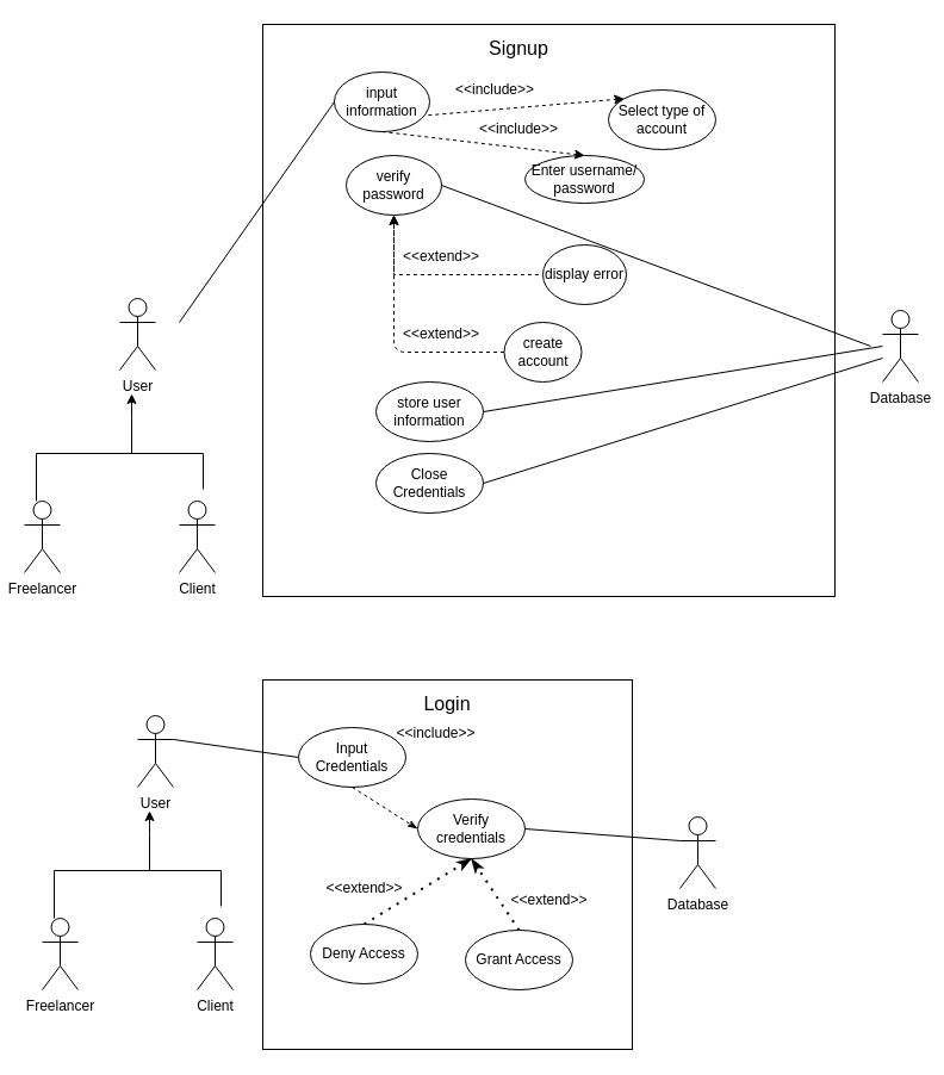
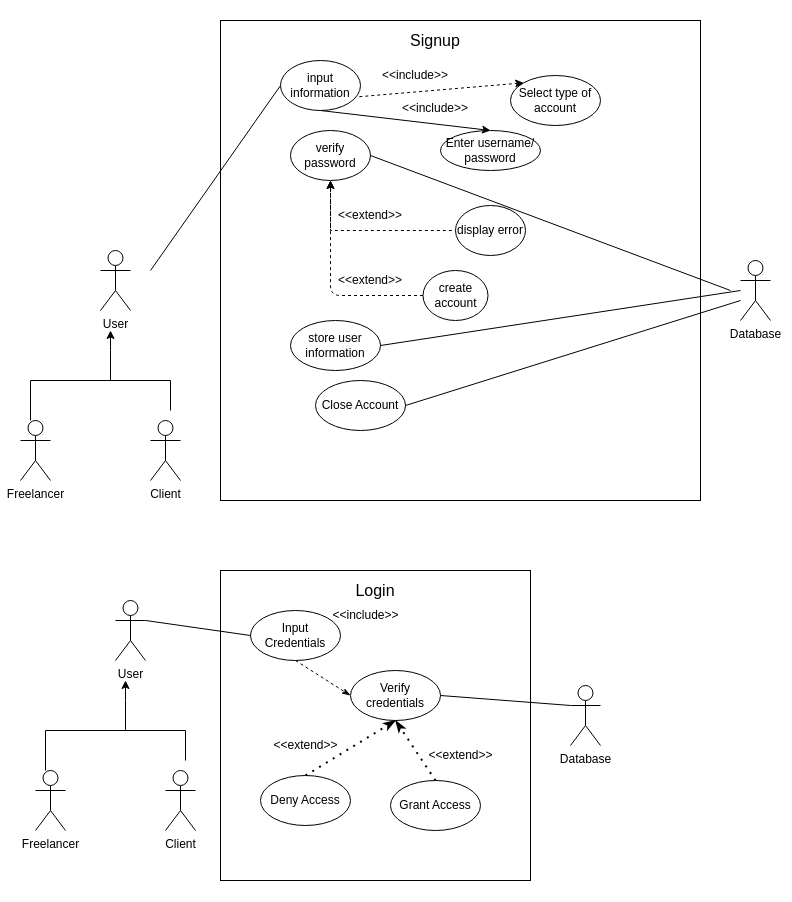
- <mxCell id="10" value="" style="endArrow=classic;html=1;entryX=0.5;entryY=0;entryDx=0;entryDy=0;exitX=0.5;exitY=1;exitDx=0;exitDy=0;dashed=1;" parent="1" source="7" target="8" edge="1"><mxGeometry width="50" height="50" relative="1" as="geometry"><mxPoint x="415" y="240" as="sourcePoint" /><mxPoint x="540" y="290" as="targetPoint" /></mxGeometry></mxCell>
+ <mxCell id="10" value="" style="endArrow=classic;html=1;entryX=0.5;entryY=0;entryDx=0;entryDy=0;exitX=0.5;exitY=1;exitDx=0;exitDy=0;dashed=0;" parent="1" source="7" target="8" edge="1"><mxGeometry width="50" height="50" relative="1" as="geometry"><mxPoint x="415" y="240" as="sourcePoint" /><mxPoint x="540" y="290" as="targetPoint" /></mxGeometry></mxCell>
- <mxCell id="6" value="store user information" style="ellipse;whiteSpace=wrap;html=1;" parent="1" vertex="1"><mxGeometry x="315" y="320" width="90" height="50" as="geometry" /></mxCell>
+ <mxCell id="6" value="store user information" style="ellipse;whiteSpace=wrap;html=1;" parent="1" vertex="1"><mxGeometry x="290" y="320" width="90" height="50" as="geometry" /></mxCell>
- <mxCell id="21" value="Close Credentials" style="ellipse;whiteSpace=wrap;html=1;" parent="1" vertex="1"><mxGeometry x="315" y="380" width="90" height="50" as="geometry" /></mxCell>
+ <mxCell id="21" value="Close Account" style="ellipse;whiteSpace=wrap;html=1;" parent="1" vertex="1"><mxGeometry x="315" y="380" width="90" height="50" as="geometry" /></mxCell>
